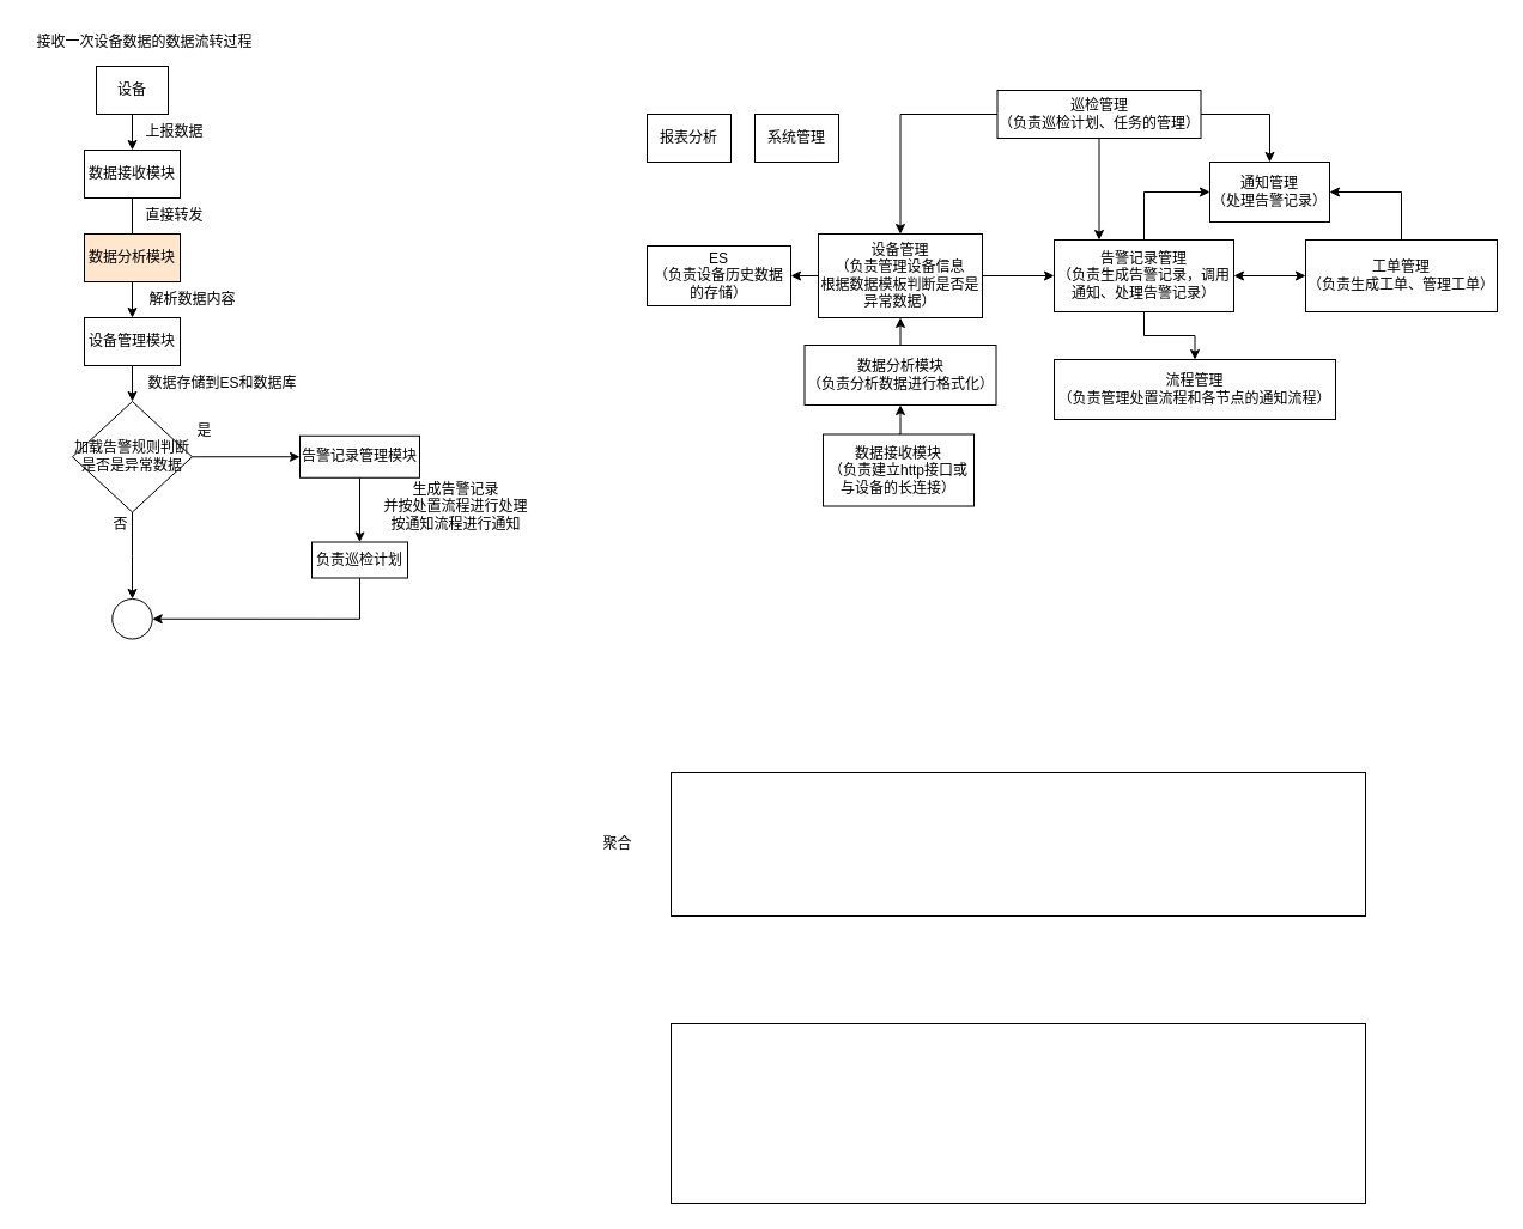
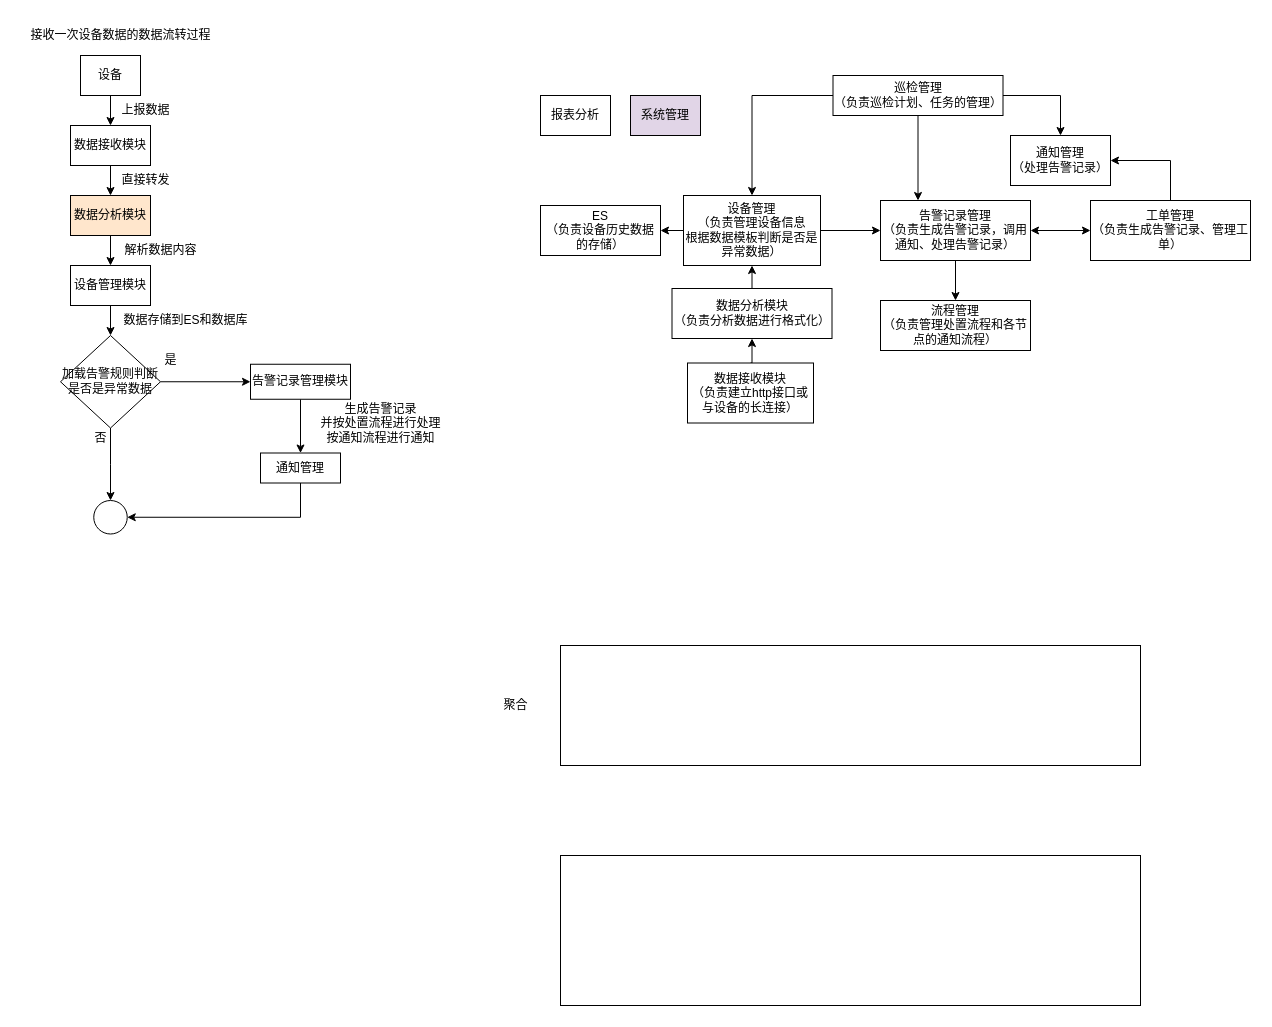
- <mxCell id="3" value="系统管理" style="rounded=0;whiteSpace=wrap;html=1;" vertex="1" parent="1"><mxGeometry x="630" y="95" width="70" height="40" as="geometry" /></mxCell>
+ <mxCell id="3" value="系统管理" style="rounded=0;whiteSpace=wrap;html=1;fillColor=#e1d5e7;" vertex="1" parent="1"><mxGeometry x="630" y="95" width="70" height="40" as="geometry" /></mxCell>
- <mxCell id="9" style="edgeStyle=orthogonalEdgeStyle;rounded=0;orthogonalLoop=1;jettySize=auto;html=1;exitX=0.5;exitY=0;exitDx=0;exitDy=0;entryX=0;entryY=0.5;entryDx=0;entryDy=0;" edge="1" parent="1" source="12" target="8"><mxGeometry relative="1" as="geometry" /></mxCell>
- <mxCell id="30" style="edgeStyle=orthogonalEdgeStyle;rounded=0;orthogonalLoop=1;jettySize=auto;html=1;exitX=0.5;exitY=1;exitDx=0;exitDy=0;startArrow=none;startFill=0;endArrow=none;" edge="1" parent="1" source="31" target="34"><mxGeometry relative="1" as="geometry" /></mxCell>
+ <mxCell id="30" style="edgeStyle=orthogonalEdgeStyle;rounded=0;orthogonalLoop=1;jettySize=auto;html=1;exitX=0.5;exitY=1;exitDx=0;exitDy=0;startArrow=none;startFill=0;" edge="1" parent="1" source="31" target="34"><mxGeometry relative="1" as="geometry" /></mxCell>
- <mxCell id="18" value="工单管理&lt;br&gt;（负责生成工单、管理工单）" style="rounded=0;whiteSpace=wrap;html=1;" vertex="1" parent="1"><mxGeometry x="1090" y="200" width="160" height="60" as="geometry" /></mxCell>
+ <mxCell id="18" value="工单管理&lt;br&gt;（负责生成告警记录、管理工单）" style="rounded=0;whiteSpace=wrap;html=1;" vertex="1" parent="1"><mxGeometry x="1090" y="200" width="160" height="60" as="geometry" /></mxCell>
- <mxCell id="26" value="流程管理&lt;br&gt;（负责管理处置流程和各节点的通知流程）" style="rounded=0;whiteSpace=wrap;html=1;" vertex="1" parent="1"><mxGeometry x="880" y="300" width="235" height="50" as="geometry" /></mxCell>
+ <mxCell id="26" value="流程管理&lt;br&gt;（负责管理处置流程和各节点的通知流程）" style="rounded=0;whiteSpace=wrap;html=1;" vertex="1" parent="1"><mxGeometry x="880" y="300" width="150" height="50" as="geometry" /></mxCell>
- <mxCell id="45" value="负责巡检计划" style="rounded=0;whiteSpace=wrap;html=1;" vertex="1" parent="1"><mxGeometry x="260" y="452.5" width="80" height="30" as="geometry" /></mxCell>
+ <mxCell id="45" value="通知管理" style="rounded=0;whiteSpace=wrap;html=1;" vertex="1" parent="1"><mxGeometry x="260" y="452.5" width="80" height="30" as="geometry" /></mxCell>
